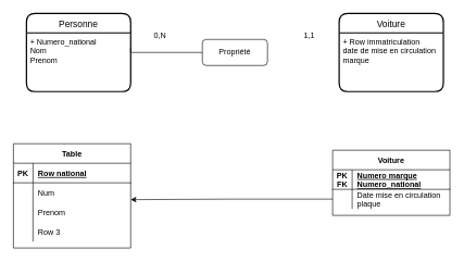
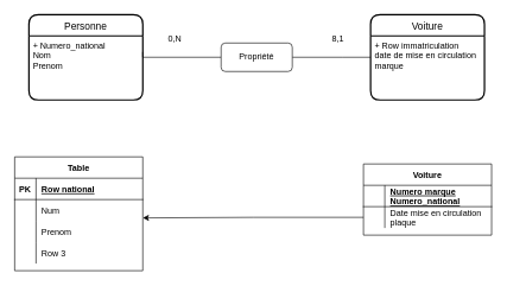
- <mxCell id="10" value="1,1" style="text;strokeColor=none;fillColor=none;spacingLeft=4;spacingRight=4;overflow=hidden;rotatable=0;points=[[0,0.5],[1,0.5]];portConstraint=eastwest;fontSize=12;" parent="1" vertex="1"><mxGeometry x="460" y="40" width="40" height="30" as="geometry" /></mxCell>
+ <mxCell id="10" value="8,1" style="text;strokeColor=none;fillColor=none;spacingLeft=4;spacingRight=4;overflow=hidden;rotatable=0;points=[[0,0.5],[1,0.5]];portConstraint=eastwest;fontSize=12;" parent="1" vertex="1"><mxGeometry x="460" y="40" width="40" height="30" as="geometry" /></mxCell>
+ <mxCell id="6" style="edgeStyle=orthogonalEdgeStyle;rounded=0;orthogonalLoop=1;jettySize=auto;html=1;endArrow=none;endFill=0;" parent="1" source="8" target="5" edge="1"><mxGeometry relative="1" as="geometry"><Array as="points"><mxPoint x="480" y="80" /><mxPoint x="480" y="80" /></Array></mxGeometry></mxCell>
- <mxCell id="26" value="PK&#10;FK" style="shape=partialRectangle;connectable=0;fillColor=none;top=0;left=0;bottom=0;right=0;fontStyle=1;overflow=hidden;" parent="25" vertex="1"><mxGeometry width="30" height="30" as="geometry" /></mxCell>
